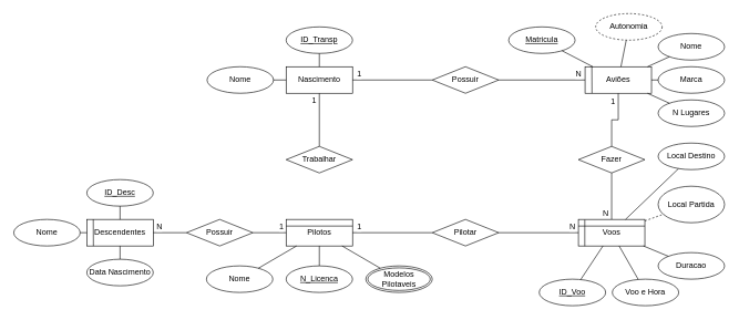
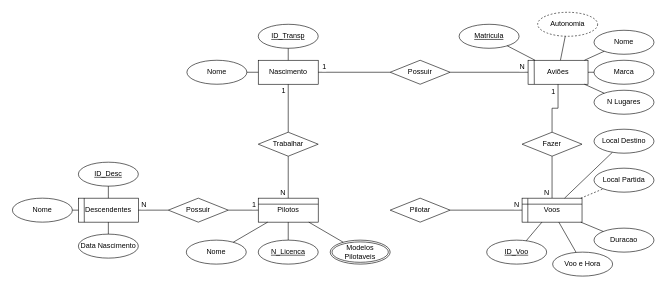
+ <mxCell id="22" style="edgeStyle=orthogonalEdgeStyle;rounded=0;orthogonalLoop=1;jettySize=auto;html=1;exitX=0.5;exitY=1;exitDx=0;exitDy=0;endArrow=none;endFill=0;" edge="1" parent="1" source="26" target="21"><mxGeometry relative="1" as="geometry" /></mxCell>
+ <mxCell id="23" value="N" style="edgeLabel;html=1;align=center;verticalAlign=middle;resizable=0;points=[];fontSize=12;" vertex="1" connectable="0" parent="22"><mxGeometry x="0.752" relative="1" as="geometry"><mxPoint x="-10" y="-1" as="offset" /></mxGeometry></mxCell>
- <mxCell id="57" value="Local Partida" style="ellipse;whiteSpace=wrap;html=1;align=center;" vertex="1" parent="1"><mxGeometry x="990" y="280" width="100" height="55" as="geometry" /></mxCell>
+ <mxCell id="57" value="Local Partida" style="ellipse;whiteSpace=wrap;html=1;align=center;" vertex="1" parent="1"><mxGeometry x="990" y="280" width="100" height="40" as="geometry" /></mxCell>
- <mxCell id="64" style="edgeStyle=orthogonalEdgeStyle;rounded=0;orthogonalLoop=1;jettySize=auto;html=1;exitX=0;exitY=0.5;exitDx=0;exitDy=0;endArrow=none;endFill=0;" edge="1" parent="1" source="66" target="21"><mxGeometry relative="1" as="geometry"><mxPoint x="530" y="350" as="targetPoint" /></mxGeometry></mxCell>
- <mxCell id="65" value="1" style="edgeLabel;html=1;align=center;verticalAlign=middle;resizable=0;points=[];fontSize=12;" vertex="1" connectable="0" parent="64"><mxGeometry x="0.847" relative="1" as="geometry"><mxPoint y="-10" as="offset" /></mxGeometry></mxCell>
- <mxCell id="72" value="ID_Voo" style="ellipse;whiteSpace=wrap;html=1;align=center;fontStyle=4;" vertex="1" parent="1"><mxGeometry x="811" y="420" width="100" height="40" as="geometry" /></mxCell>
+ <mxCell id="72" value="ID_Voo" style="ellipse;whiteSpace=wrap;html=1;align=center;fontStyle=4;" vertex="1" parent="1"><mxGeometry x="811" y="400" width="100" height="40" as="geometry" /></mxCell>
